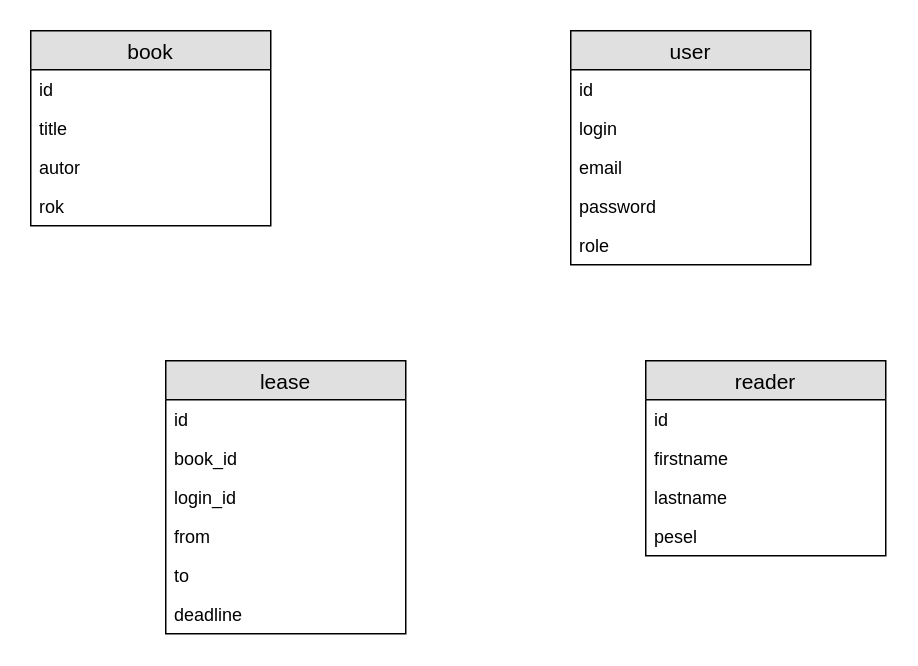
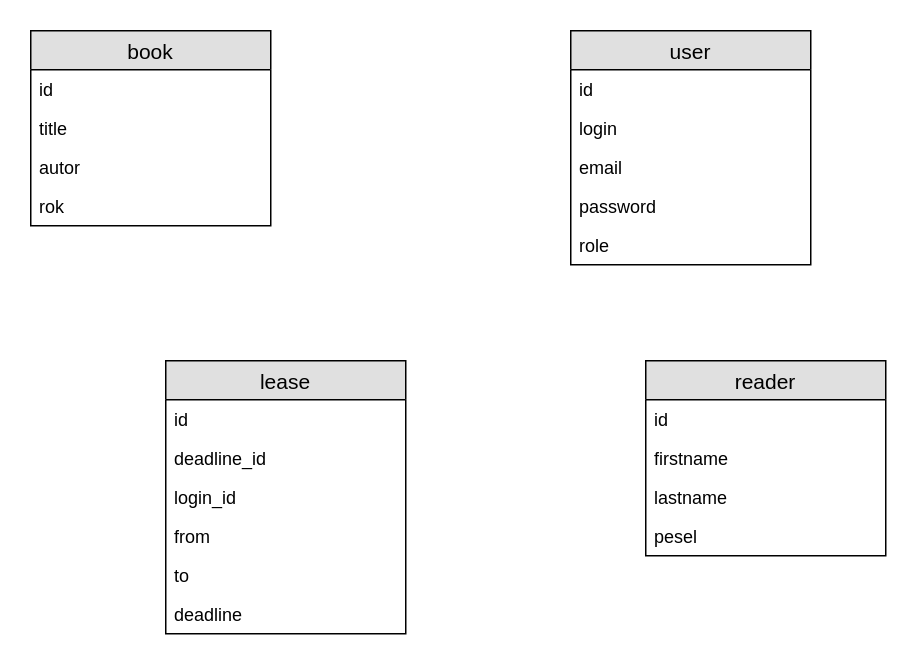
- <mxCell id="15" value="book_id" style="text;strokeColor=none;fillColor=none;spacingLeft=4;spacingRight=4;overflow=hidden;rotatable=0;points=[[0,0.5],[1,0.5]];portConstraint=eastwest;fontSize=12;" vertex="1" parent="13"><mxGeometry y="52" width="160" height="26" as="geometry" /></mxCell>
+ <mxCell id="15" value="deadline_id" style="text;strokeColor=none;fillColor=none;spacingLeft=4;spacingRight=4;overflow=hidden;rotatable=0;points=[[0,0.5],[1,0.5]];portConstraint=eastwest;fontSize=12;" vertex="1" parent="13"><mxGeometry y="52" width="160" height="26" as="geometry" /></mxCell>
